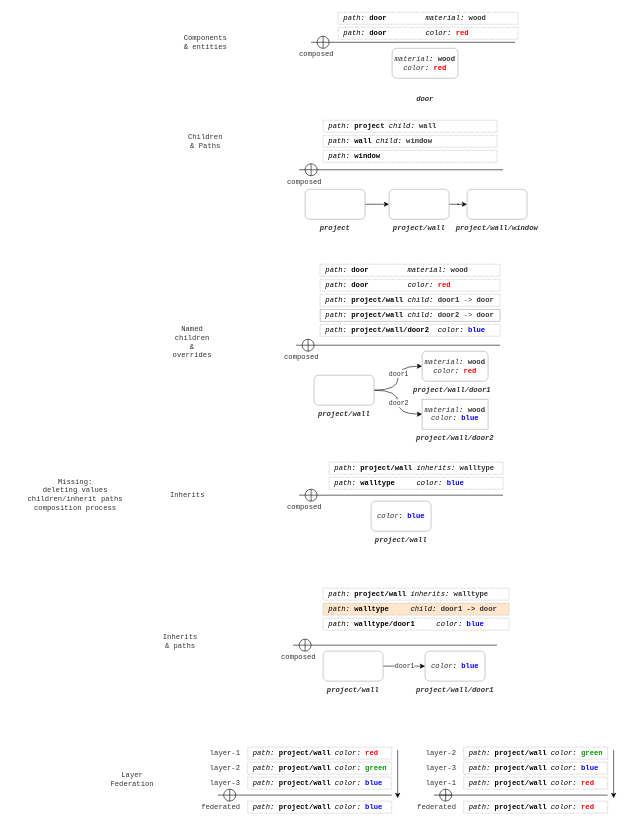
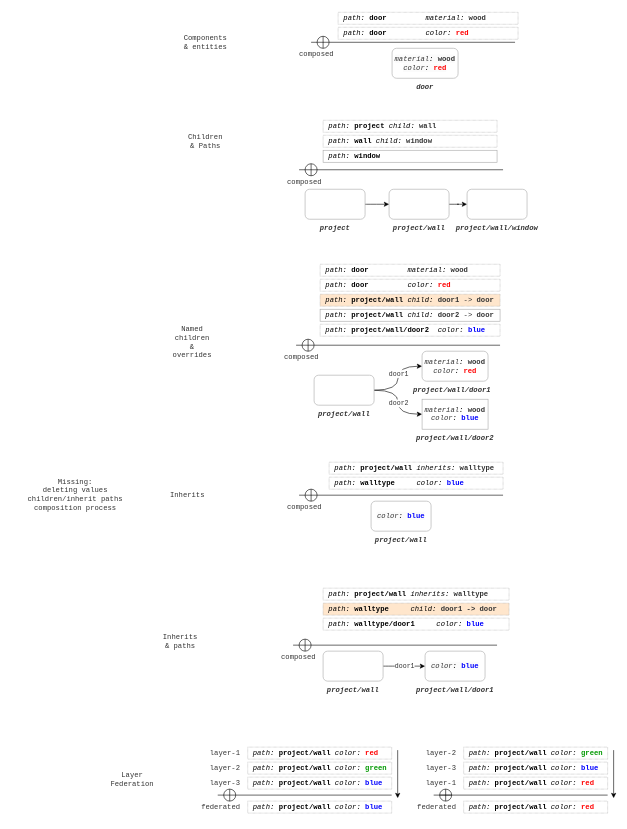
- <mxCell id="80" value="door" style="text;html=1;strokeColor=none;fillColor=none;align=center;verticalAlign=middle;whiteSpace=wrap;rounded=0;fontColor=#333333;fontFamily=Courier New;fontStyle=3" vertex="1" parent="1"><mxGeometry x="678" y="150" width="60" height="30" as="geometry" /></mxCell>
+ <mxCell id="80" value="door" style="text;html=1;strokeColor=none;fillColor=none;align=center;verticalAlign=middle;whiteSpace=wrap;rounded=0;fontColor=#333333;fontFamily=Courier New;fontStyle=3" vertex="1" parent="1"><mxGeometry x="678" y="130" width="60" height="30" as="geometry" /></mxCell>
- <mxCell id="73" value="&lt;i&gt;&amp;nbsp;path:&lt;/i&gt;&amp;nbsp;&lt;b&gt;window&lt;/b&gt;" style="rounded=0;whiteSpace=wrap;html=1;align=left;dashed=1;fontFamily=Courier New;strokeColor=#A8A8A8;dashPattern=1 1;" vertex="1" parent="1"><mxGeometry x="538" y="250" width="290" height="20" as="geometry" /></mxCell>
+ <mxCell id="73" value="&lt;i&gt;&amp;nbsp;path:&lt;/i&gt;&amp;nbsp;&lt;b&gt;window&lt;/b&gt;" style="rounded=0;whiteSpace=wrap;html=1;align=left;dashed=0;fontFamily=Courier New;strokeColor=#A8A8A8;dashPattern=1 1;" vertex="1" parent="1"><mxGeometry x="538" y="250" width="290" height="20" as="geometry" /></mxCell>
- <mxCell id="22" value="&lt;i&gt;&amp;nbsp;path:&lt;/i&gt;&amp;nbsp;&lt;b&gt;project/wall&amp;nbsp;&lt;/b&gt;&lt;i&gt;child:&lt;/i&gt; &lt;font style=&quot;&quot; color=&quot;#333333&quot;&gt;&lt;b&gt;door1 &lt;/b&gt;-&amp;gt;&lt;b&gt; door&lt;/b&gt;&lt;/font&gt;" style="rounded=0;whiteSpace=wrap;html=1;align=left;dashed=1;fontFamily=Courier New;strokeColor=#A8A8A8;dashPattern=1 1;" vertex="1" parent="1"><mxGeometry x="533" y="490" width="300" height="20" as="geometry" /></mxCell>
+ <mxCell id="22" value="&lt;i&gt;&amp;nbsp;path:&lt;/i&gt;&amp;nbsp;&lt;b&gt;project/wall&amp;nbsp;&lt;/b&gt;&lt;i&gt;child:&lt;/i&gt; &lt;font style=&quot;&quot; color=&quot;#333333&quot;&gt;&lt;b&gt;door1 &lt;/b&gt;-&amp;gt;&lt;b&gt; door&lt;/b&gt;&lt;/font&gt;" style="rounded=0;whiteSpace=wrap;html=1;align=left;dashed=1;fontFamily=Courier New;strokeColor=#A8A8A8;dashPattern=1 1;fillColor=#ffe6cc;" vertex="1" parent="1"><mxGeometry x="533" y="490" width="300" height="20" as="geometry" /></mxCell>
